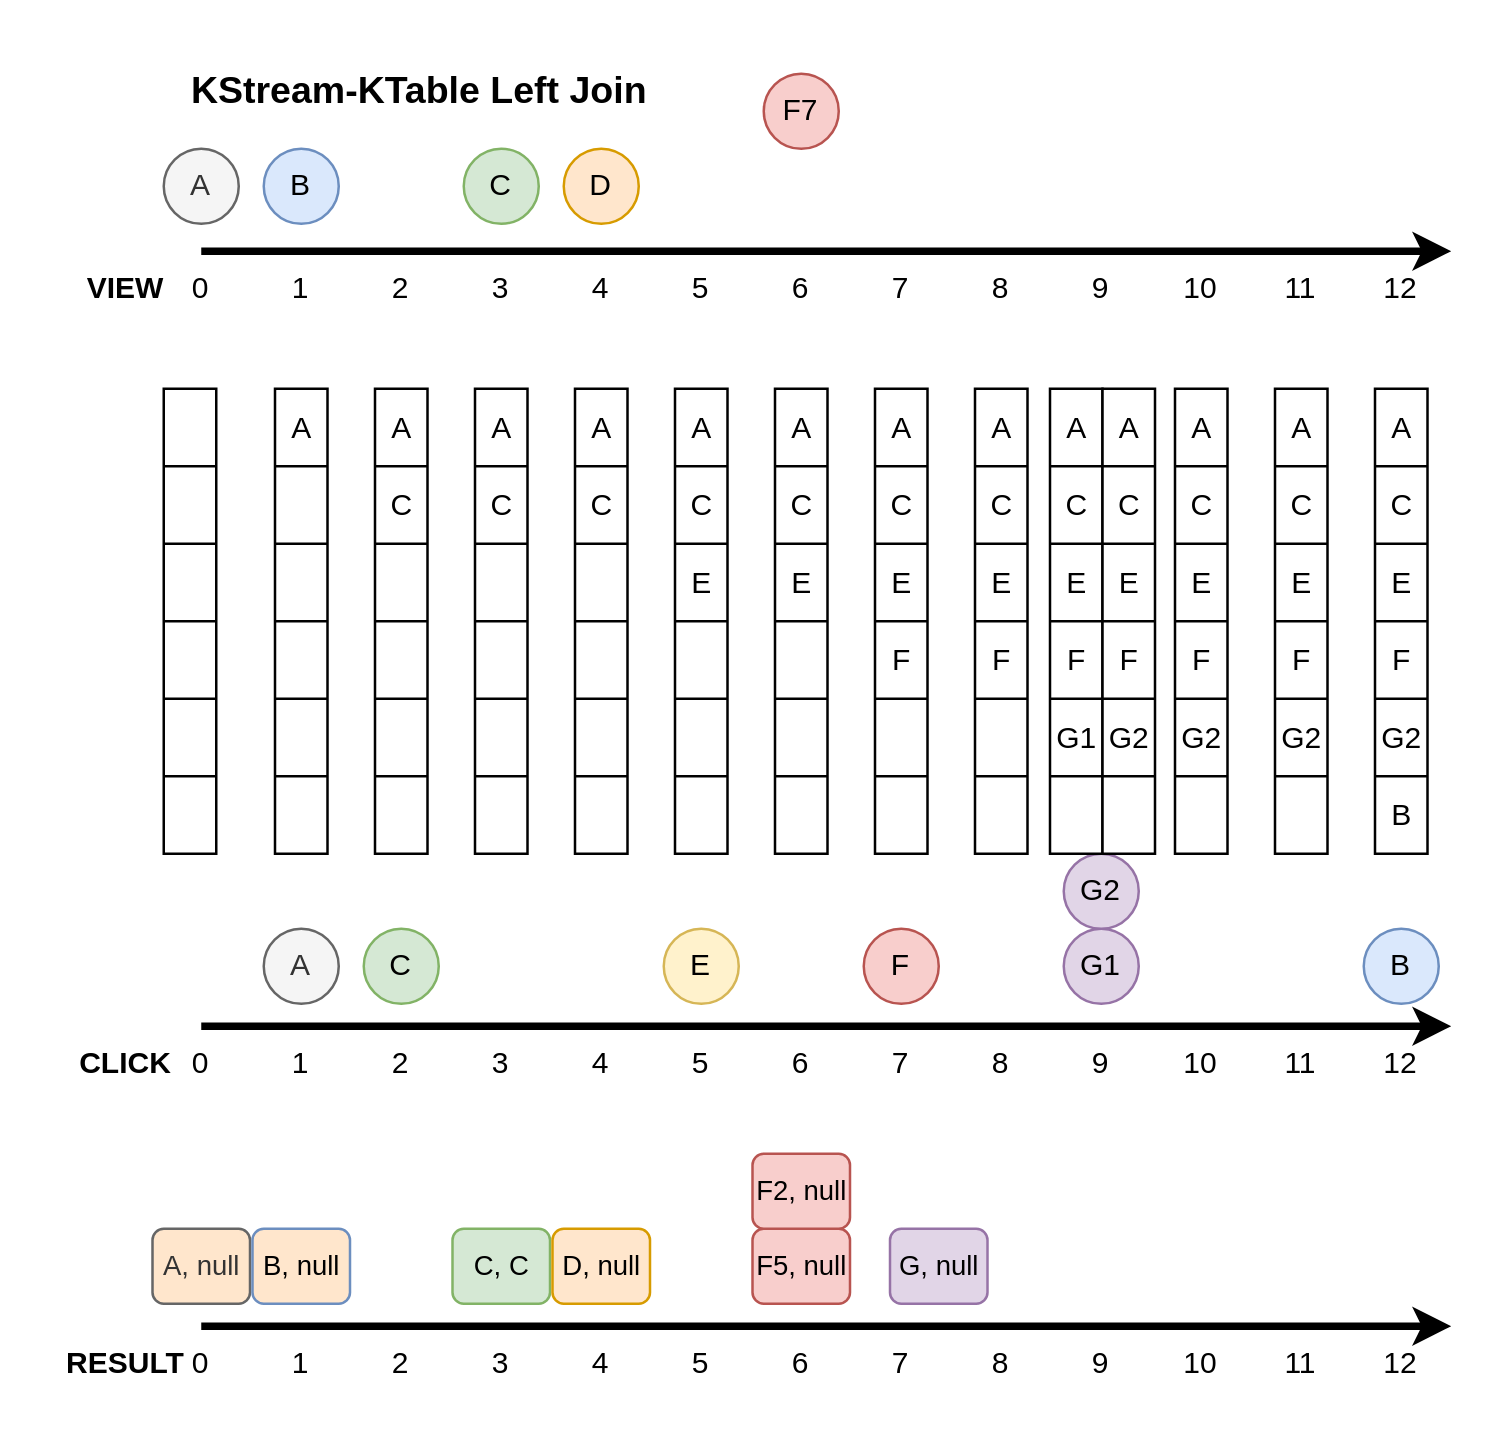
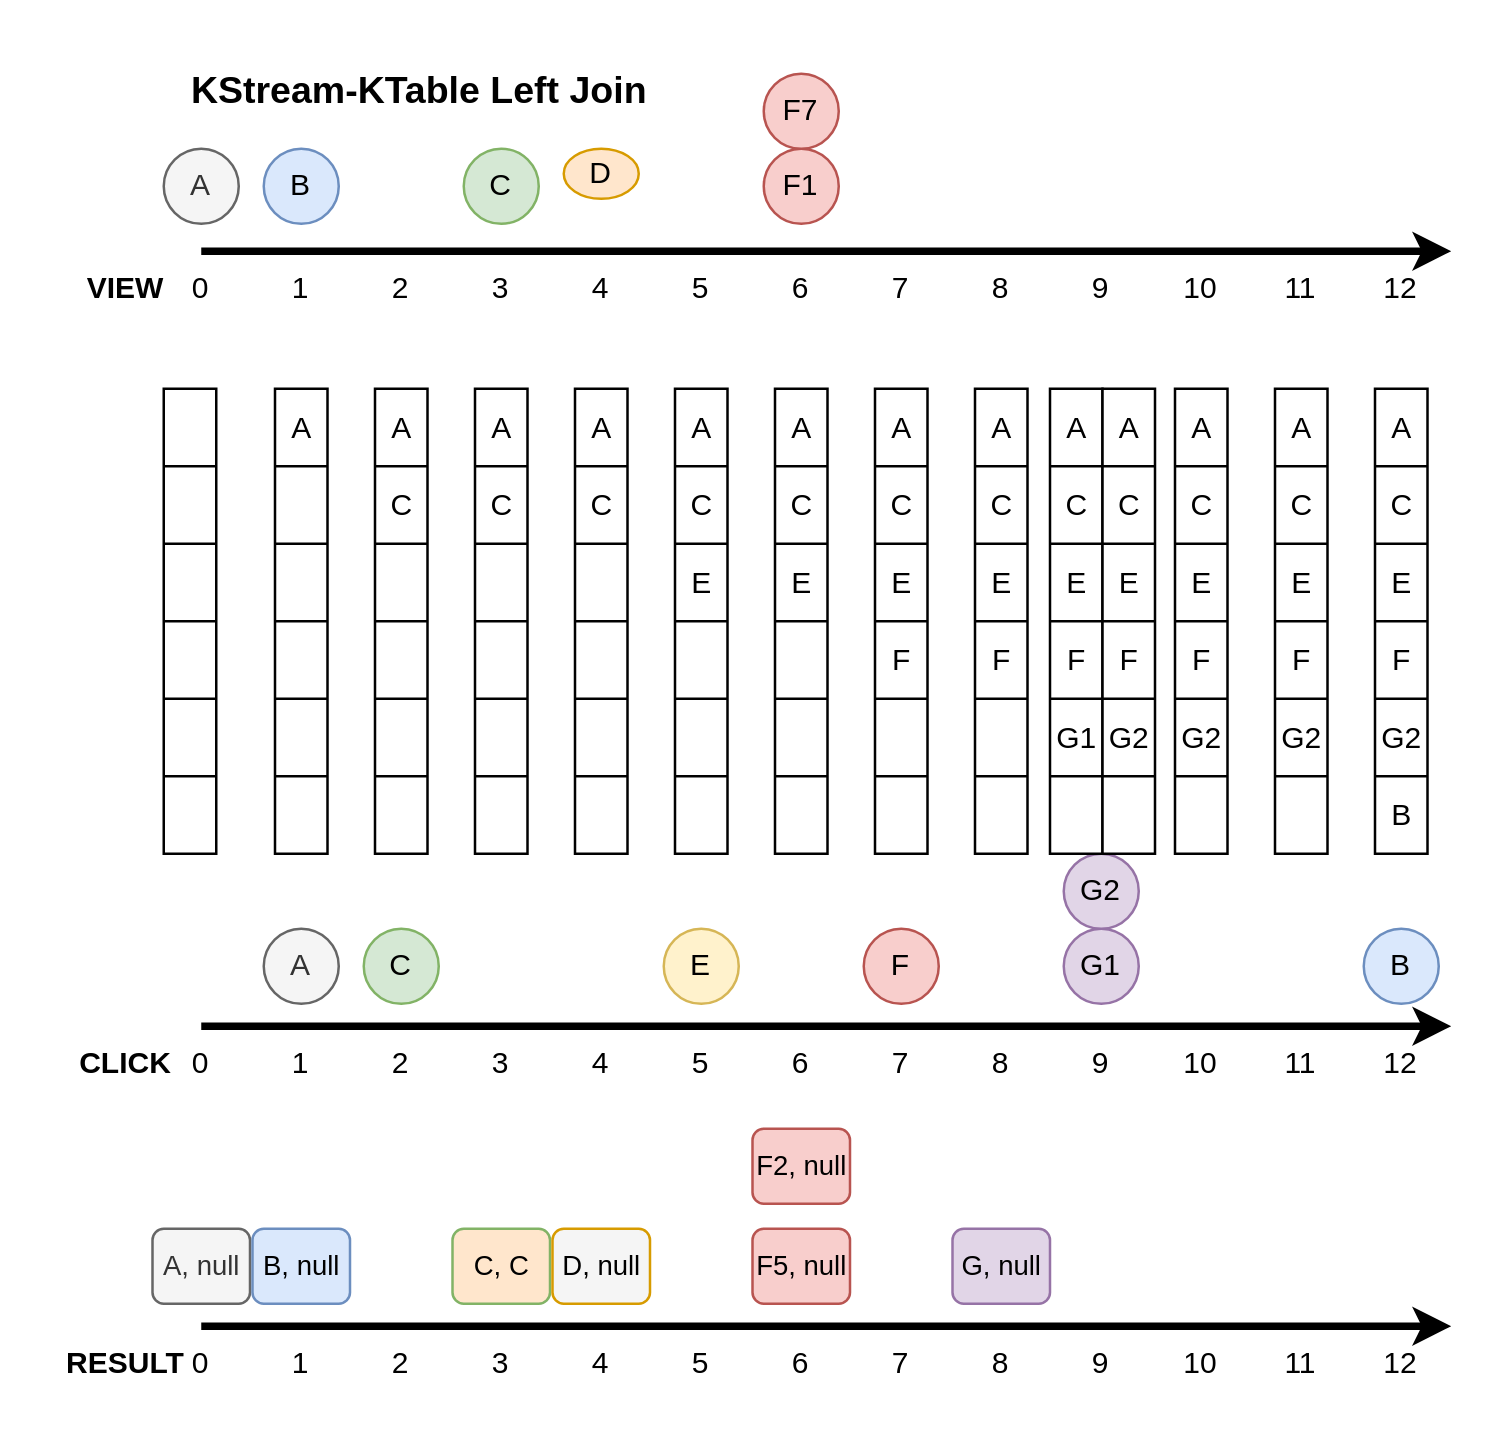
- <mxCell id="38" value="D" style="ellipse;whiteSpace=wrap;html=1;aspect=fixed;fillColor=#ffe6cc;strokeColor=#d79b00;" parent="1" vertex="1"><mxGeometry x="225" y="59" width="30" height="30" as="geometry" /></mxCell>
+ <mxCell id="38" value="D" style="ellipse;whiteSpace=wrap;html=1;aspect=fixed;fillColor=#ffe6cc;strokeColor=#d79b00;" parent="1" vertex="1"><mxGeometry x="225" y="59" width="30" height="20" as="geometry" /></mxCell>
+ <mxCell id="40" value="F1" style="ellipse;whiteSpace=wrap;html=1;aspect=fixed;fillColor=#f8cecc;strokeColor=#b85450;" parent="1" vertex="1"><mxGeometry x="305" y="59" width="30" height="30" as="geometry" /></mxCell>
- <mxCell id="248" value="F2, null" style="rounded=1;whiteSpace=wrap;html=1;fillColor=#f8cecc;strokeColor=#b85450;fontSize=11;" parent="1" vertex="1"><mxGeometry x="300.5" y="461" width="39" height="30" as="geometry" /></mxCell>
+ <mxCell id="248" value="F2, null" style="rounded=1;whiteSpace=wrap;html=1;fillColor=#f8cecc;strokeColor=#b85450;fontSize=11;" parent="1" vertex="1"><mxGeometry x="300.5" y="451" width="39" height="30" as="geometry" /></mxCell>
- <mxCell id="244" value="A, null" style="rounded=1;whiteSpace=wrap;html=1;fillColor=#ffe6cc;fontColor=#333333;strokeColor=#666666;fontSize=11;" parent="1" vertex="1"><mxGeometry x="60.5" y="491" width="39" height="30" as="geometry" /></mxCell>
+ <mxCell id="244" value="A, null" style="rounded=1;whiteSpace=wrap;html=1;fillColor=#f5f5f5;fontColor=#333333;strokeColor=#666666;fontSize=11;" parent="1" vertex="1"><mxGeometry x="60.5" y="491" width="39" height="30" as="geometry" /></mxCell>
- <mxCell id="245" value="B, null" style="rounded=1;whiteSpace=wrap;html=1;fillColor=#ffe6cc;strokeColor=#6c8ebf;fontSize=11;" parent="1" vertex="1"><mxGeometry x="100.5" y="491" width="39" height="30" as="geometry" /></mxCell>
+ <mxCell id="245" value="B, null" style="rounded=1;whiteSpace=wrap;html=1;fillColor=#dae8fc;strokeColor=#6c8ebf;fontSize=11;" parent="1" vertex="1"><mxGeometry x="100.5" y="491" width="39" height="30" as="geometry" /></mxCell>
- <mxCell id="61" value="C, C" style="rounded=1;whiteSpace=wrap;html=1;fillColor=#d5e8d4;strokeColor=#82b366;fontSize=11;" parent="1" vertex="1"><mxGeometry x="180.5" y="491" width="39" height="30" as="geometry" /></mxCell>
+ <mxCell id="61" value="C, C" style="rounded=1;whiteSpace=wrap;html=1;fillColor=#ffe6cc;strokeColor=#82b366;fontSize=11;" parent="1" vertex="1"><mxGeometry x="180.5" y="491" width="39" height="30" as="geometry" /></mxCell>
- <mxCell id="246" value="D, null" style="rounded=1;whiteSpace=wrap;html=1;fillColor=#ffe6cc;strokeColor=#d79b00;fontSize=11;" parent="1" vertex="1"><mxGeometry x="220.5" y="491" width="39" height="30" as="geometry" /></mxCell>
+ <mxCell id="246" value="D, null" style="rounded=1;whiteSpace=wrap;html=1;fillColor=#f5f5f5;strokeColor=#d79b00;fontSize=11;" parent="1" vertex="1"><mxGeometry x="220.5" y="491" width="39" height="30" as="geometry" /></mxCell>
- <mxCell id="249" value="G, null" style="rounded=1;whiteSpace=wrap;html=1;fillColor=#e1d5e7;strokeColor=#9673a6;fontSize=11;" parent="1" vertex="1"><mxGeometry x="355.5" y="491" width="39" height="30" as="geometry" /></mxCell>
+ <mxCell id="249" value="G, null" style="rounded=1;whiteSpace=wrap;html=1;fillColor=#e1d5e7;strokeColor=#9673a6;fontSize=11;" parent="1" vertex="1"><mxGeometry x="380.5" y="491" width="39" height="30" as="geometry" /></mxCell>
